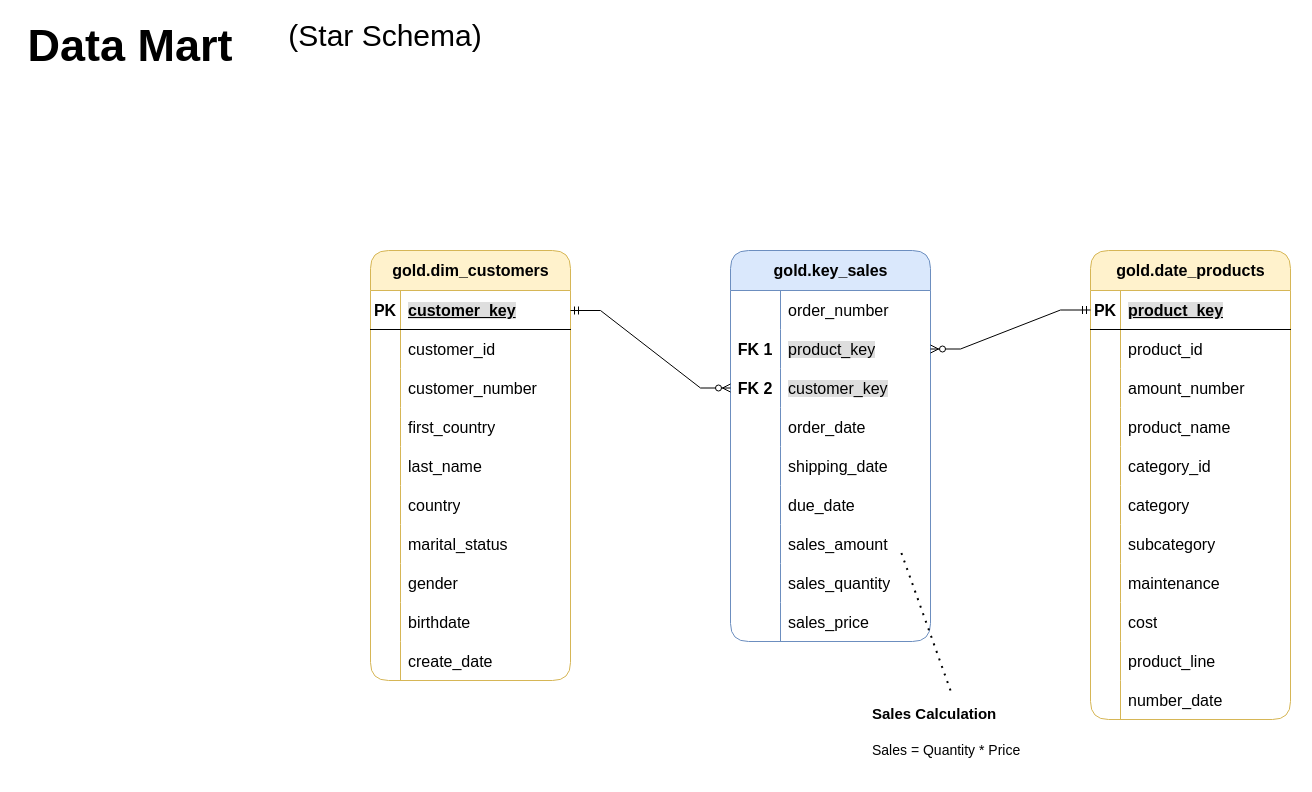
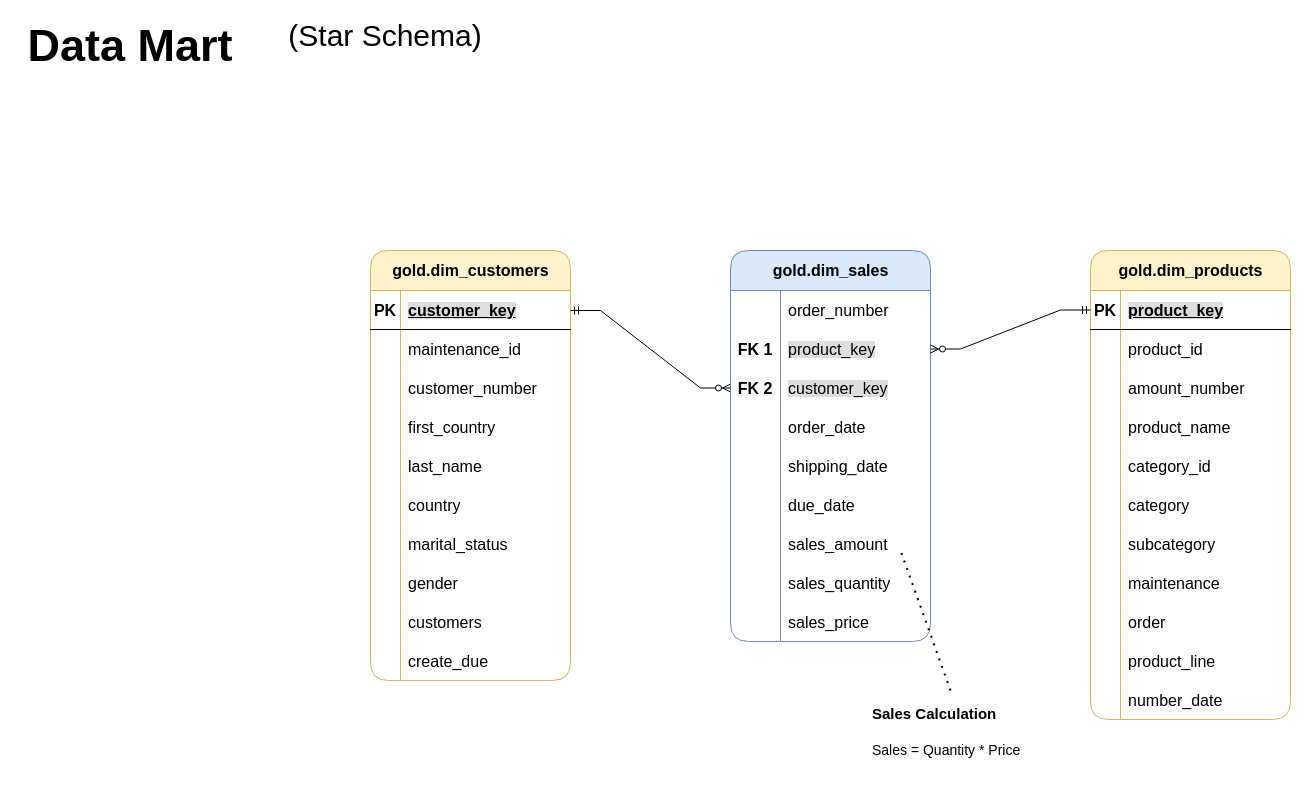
- <mxCell id="69" value="&lt;font&gt;gold.key_sales&lt;/font&gt;" style="shape=table;startSize=40;container=1;collapsible=1;childLayout=tableLayout;fixedRows=1;rowLines=0;fontStyle=1;align=center;resizeLast=1;html=1;fontSize=16;rounded=1;fillColor=#dae8fc;strokeColor=#6c8ebf;" vertex="1" parent="1"><mxGeometry x="730" y="250" width="200" height="391" as="geometry" /></mxCell>
+ <mxCell id="69" value="&lt;font&gt;gold.dim_sales&lt;/font&gt;" style="shape=table;startSize=40;container=1;collapsible=1;childLayout=tableLayout;fixedRows=1;rowLines=0;fontStyle=1;align=center;resizeLast=1;html=1;fontSize=16;rounded=1;fillColor=#dae8fc;strokeColor=#6c8ebf;" vertex="1" parent="1"><mxGeometry x="730" y="250" width="200" height="391" as="geometry" /></mxCell>
- <mxCell id="35" value="&lt;font&gt;gold.date_products&lt;/font&gt;" style="shape=table;startSize=40;container=1;collapsible=1;childLayout=tableLayout;fixedRows=1;rowLines=0;fontStyle=1;align=center;resizeLast=1;html=1;fontSize=16;rounded=1;fillColor=#fff2cc;strokeColor=#d6b656;" vertex="1" parent="1"><mxGeometry x="1090" y="250" width="200" height="469" as="geometry" /></mxCell>
+ <mxCell id="35" value="&lt;font&gt;gold.dim_products&lt;/font&gt;" style="shape=table;startSize=40;container=1;collapsible=1;childLayout=tableLayout;fixedRows=1;rowLines=0;fontStyle=1;align=center;resizeLast=1;html=1;fontSize=16;rounded=1;fillColor=#fff2cc;strokeColor=#d6b656;" vertex="1" parent="1"><mxGeometry x="1090" y="250" width="200" height="469" as="geometry" /></mxCell>
- <mxCell id="10" value="customer_id" style="shape=partialRectangle;connectable=0;fillColor=none;top=0;left=0;bottom=0;right=0;align=left;spacingLeft=6;overflow=hidden;whiteSpace=wrap;html=1;fontSize=16;" vertex="1" parent="8"><mxGeometry x="30" width="170" height="39" as="geometry"><mxRectangle width="170" height="39" as="alternateBounds" /></mxGeometry></mxCell>
+ <mxCell id="10" value="maintenance_id" style="shape=partialRectangle;connectable=0;fillColor=none;top=0;left=0;bottom=0;right=0;align=left;spacingLeft=6;overflow=hidden;whiteSpace=wrap;html=1;fontSize=16;" vertex="1" parent="8"><mxGeometry x="30" width="170" height="39" as="geometry"><mxRectangle width="170" height="39" as="alternateBounds" /></mxGeometry></mxCell>
- <mxCell id="31" value="birthdate" style="shape=partialRectangle;connectable=0;fillColor=none;top=0;left=0;bottom=0;right=0;align=left;spacingLeft=6;overflow=hidden;whiteSpace=wrap;html=1;fontSize=16;" vertex="1" parent="29"><mxGeometry x="30" width="170" height="39" as="geometry"><mxRectangle width="170" height="39" as="alternateBounds" /></mxGeometry></mxCell>
+ <mxCell id="31" value="customers" style="shape=partialRectangle;connectable=0;fillColor=none;top=0;left=0;bottom=0;right=0;align=left;spacingLeft=6;overflow=hidden;whiteSpace=wrap;html=1;fontSize=16;" vertex="1" parent="29"><mxGeometry x="30" width="170" height="39" as="geometry"><mxRectangle width="170" height="39" as="alternateBounds" /></mxGeometry></mxCell>
- <mxCell id="62" value="cost" style="shape=partialRectangle;connectable=0;fillColor=none;top=0;left=0;bottom=0;right=0;align=left;spacingLeft=6;overflow=hidden;whiteSpace=wrap;html=1;fontSize=16;" vertex="1" parent="60"><mxGeometry x="30" width="170" height="39" as="geometry"><mxRectangle width="170" height="39" as="alternateBounds" /></mxGeometry></mxCell>
+ <mxCell id="62" value="order" style="shape=partialRectangle;connectable=0;fillColor=none;top=0;left=0;bottom=0;right=0;align=left;spacingLeft=6;overflow=hidden;whiteSpace=wrap;html=1;fontSize=16;" vertex="1" parent="60"><mxGeometry x="30" width="170" height="39" as="geometry"><mxRectangle width="170" height="39" as="alternateBounds" /></mxGeometry></mxCell>
- <mxCell id="34" value="create_date" style="shape=partialRectangle;connectable=0;fillColor=none;top=0;left=0;bottom=0;right=0;align=left;spacingLeft=6;overflow=hidden;whiteSpace=wrap;html=1;fontSize=16;" vertex="1" parent="32"><mxGeometry x="30" width="170" height="39" as="geometry"><mxRectangle width="170" height="39" as="alternateBounds" /></mxGeometry></mxCell>
+ <mxCell id="34" value="create_due" style="shape=partialRectangle;connectable=0;fillColor=none;top=0;left=0;bottom=0;right=0;align=left;spacingLeft=6;overflow=hidden;whiteSpace=wrap;html=1;fontSize=16;" vertex="1" parent="32"><mxGeometry x="30" width="170" height="39" as="geometry"><mxRectangle width="170" height="39" as="alternateBounds" /></mxGeometry></mxCell>
